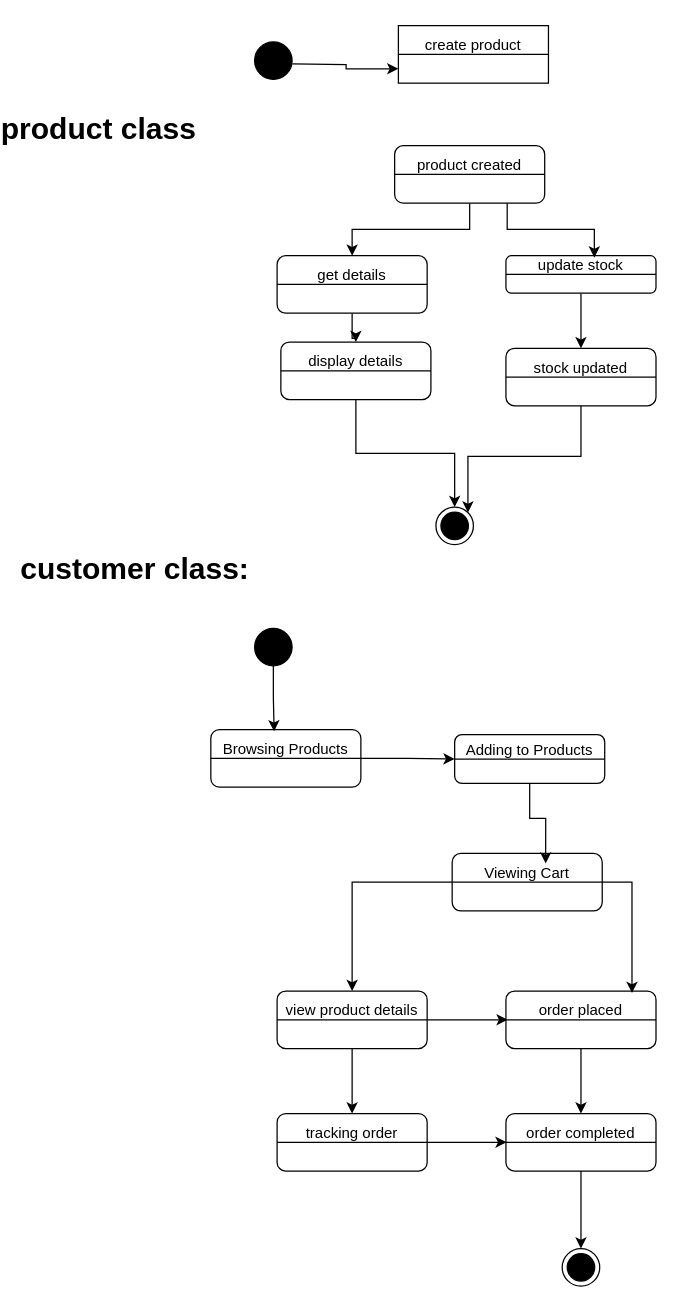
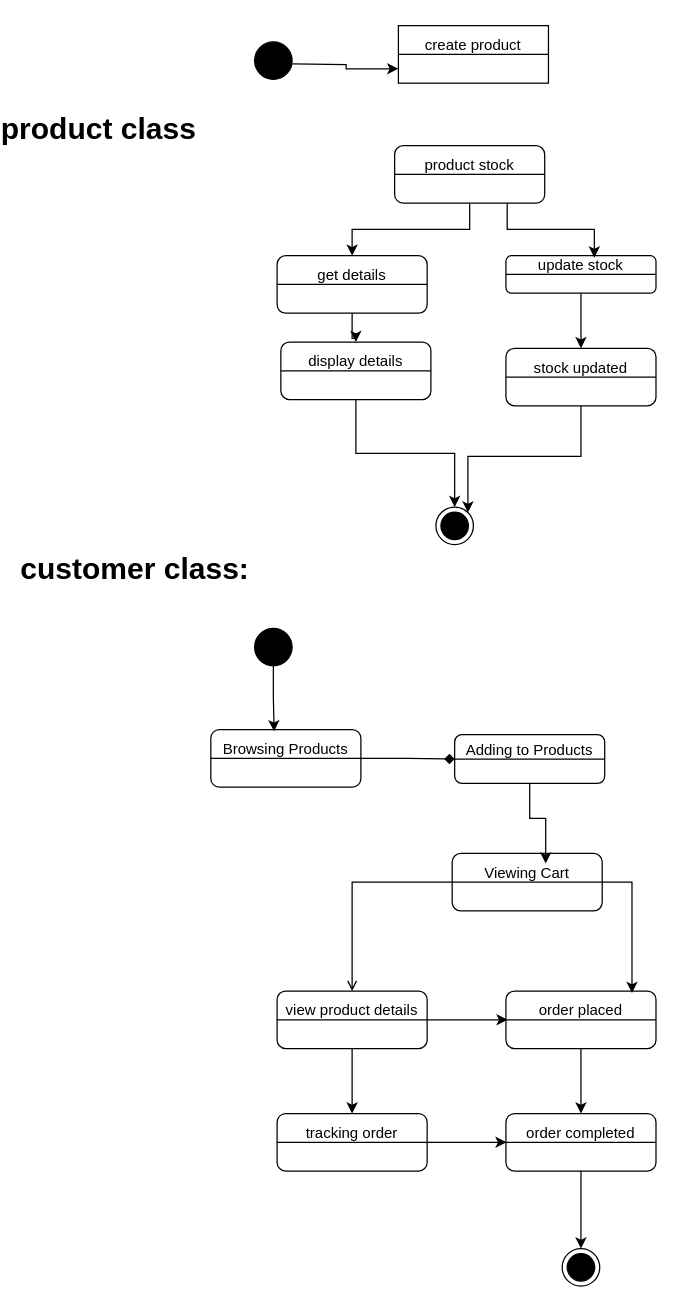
- <mxCell id="6" value="&lt;div&gt;product created&lt;/div&gt;&lt;div&gt;&lt;br&gt;&lt;/div&gt;" style="rounded=1;whiteSpace=wrap;html=1;" vertex="1" parent="1"><mxGeometry x="307" y="116" width="120" height="46" as="geometry" /></mxCell>
+ <mxCell id="6" value="&lt;div&gt;product stock&lt;/div&gt;&lt;div&gt;&lt;br&gt;&lt;/div&gt;" style="rounded=1;whiteSpace=wrap;html=1;" vertex="1" parent="1"><mxGeometry x="307" y="116" width="120" height="46" as="geometry" /></mxCell>
- <mxCell id="22" style="edgeStyle=orthogonalEdgeStyle;rounded=0;orthogonalLoop=1;jettySize=auto;html=1;entryX=0;entryY=0.5;entryDx=0;entryDy=0;" edge="1" parent="1" source="23" target="25"><mxGeometry relative="1" as="geometry" /></mxCell>
+ <mxCell id="22" style="edgeStyle=orthogonalEdgeStyle;rounded=0;orthogonalLoop=1;jettySize=auto;html=1;entryX=0;entryY=0.5;entryDx=0;entryDy=0;endArrow=diamond;" edge="1" parent="1" source="23" target="25"><mxGeometry relative="1" as="geometry" /></mxCell>
- <mxCell id="27" style="edgeStyle=orthogonalEdgeStyle;rounded=0;orthogonalLoop=1;jettySize=auto;html=1;" edge="1" parent="1" source="28" target="32"><mxGeometry relative="1" as="geometry" /></mxCell>
+ <mxCell id="27" style="edgeStyle=orthogonalEdgeStyle;rounded=0;orthogonalLoop=1;jettySize=auto;html=1;endArrow=open;" edge="1" parent="1" source="28" target="32"><mxGeometry relative="1" as="geometry" /></mxCell>
